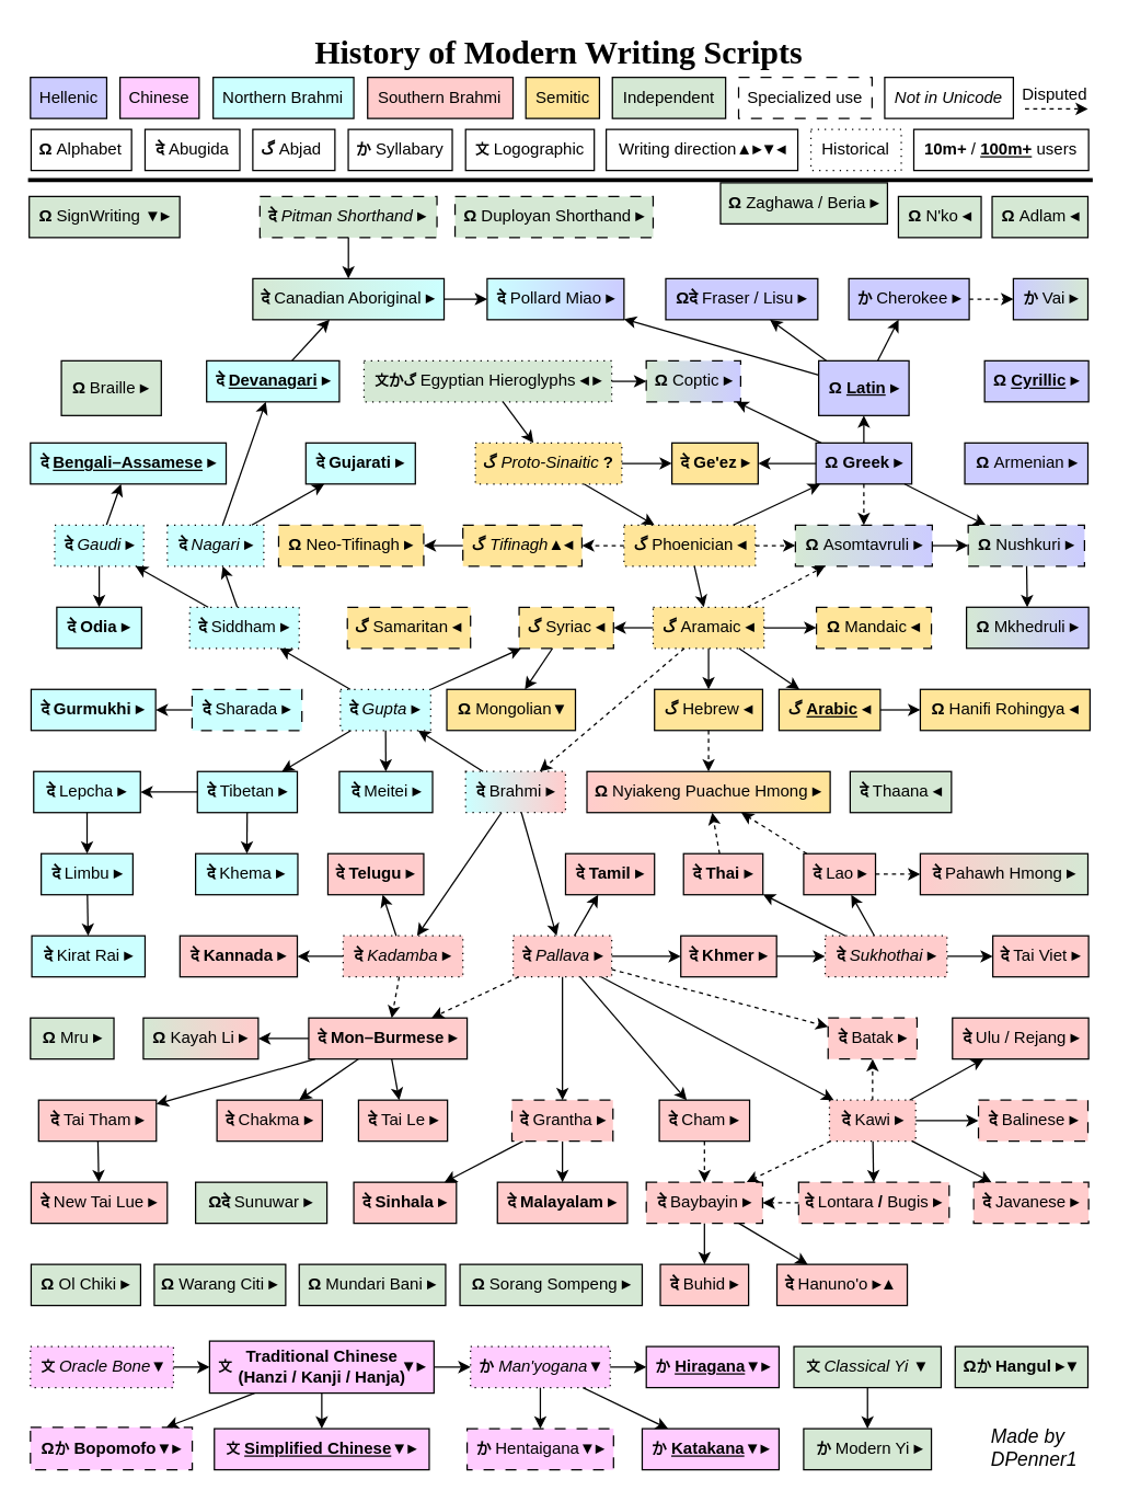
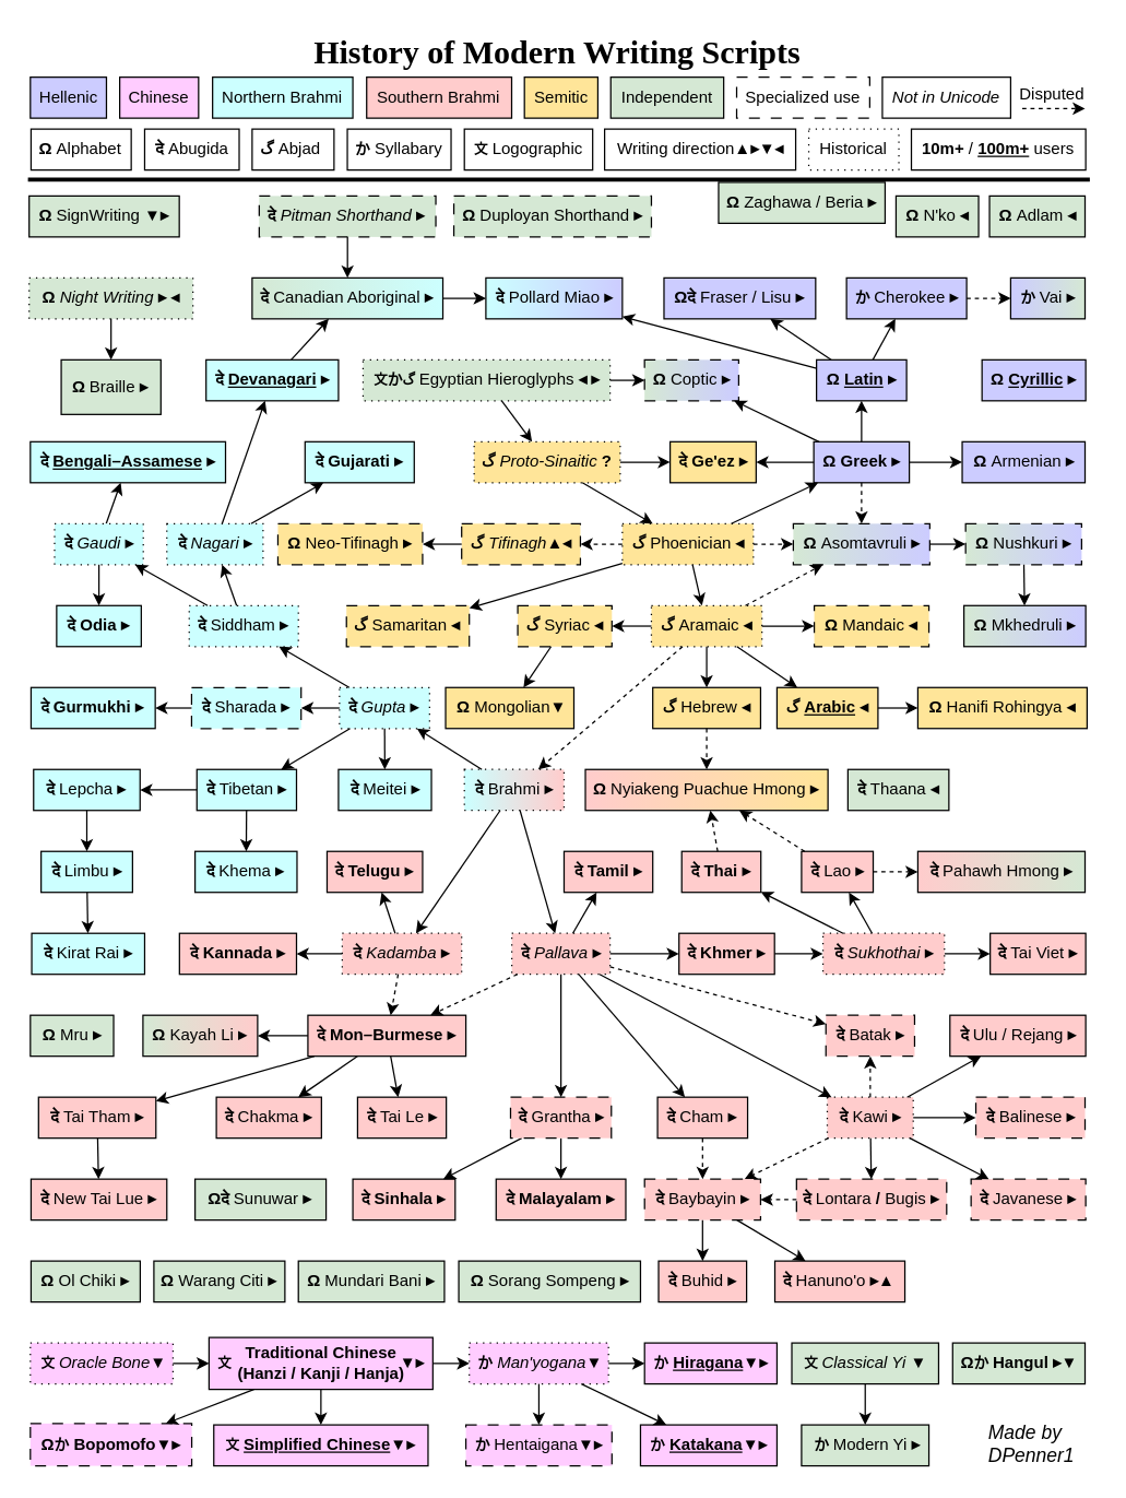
+ <mxCell id="218" value="&lt;b&gt;Ω&lt;/b&gt;&lt;b&gt;&amp;nbsp;&lt;/b&gt;&lt;i&gt;Night&lt;/i&gt; &lt;i&gt;Writing&lt;/i&gt;&amp;nbsp;&lt;b&gt;▸&amp;nbsp;&lt;/b&gt;&lt;b&gt;◂&lt;/b&gt;" style="whiteSpace=wrap;html=1;dashed=1;dashPattern=1 4;fillColor=#D5E8D4;" vertex="1" parent="1"><mxGeometry x="20.87" y="203" width="120" height="30" as="geometry" /></mxCell>
+ <mxCell id="219" value="" style="endArrow=classic;html=1;" edge="1" parent="1" source="218" target="154"><mxGeometry x="352" y="750" width="50" height="50" as="geometry"><mxPoint x="80" y="393" as="sourcePoint" /><mxPoint x="80" y="303" as="targetPoint" /></mxGeometry></mxCell>
- <mxCell id="2" value="&lt;b&gt;Ω&amp;nbsp;&lt;/b&gt;&lt;u&gt;Latin&lt;/u&gt;&amp;nbsp;▸" style="whiteSpace=wrap;html=1;fontStyle=1;fillColor=#CCCCFF;" parent="1" vertex="1"><mxGeometry x="597.75" y="263" width="66" height="40" as="geometry" /></mxCell>
+ <mxCell id="2" value="&lt;b&gt;Ω&amp;nbsp;&lt;/b&gt;&lt;u&gt;Latin&lt;/u&gt;&amp;nbsp;▸" style="whiteSpace=wrap;html=1;fontStyle=1;fillColor=#CCCCFF;" parent="1" vertex="1"><mxGeometry x="597.75" y="263" width="66" height="30" as="geometry" /></mxCell>
- <mxCell id="59" value="" style="endArrow=classic;html=1;" parent="1" source="12" target="212" edge="1"><mxGeometry x="195" y="415" width="50" height="50" as="geometry"><mxPoint x="405.375" y="323" as="sourcePoint" /><mxPoint x="446.625" y="213" as="targetPoint" /></mxGeometry></mxCell>
+ <mxCell id="59" value="" style="endArrow=classic;html=1;" parent="1" source="12" target="56" edge="1"><mxGeometry x="195" y="415" width="50" height="50" as="geometry"><mxPoint x="405.375" y="323" as="sourcePoint" /><mxPoint x="446.625" y="213" as="targetPoint" /></mxGeometry></mxCell>
+ <mxCell id="120" value="" style="endArrow=classic;html=1;" parent="1" source="10" target="119" edge="1"><mxGeometry x="155" y="375" width="50" height="50" as="geometry"><mxPoint x="339.75" y="420.337" as="sourcePoint" /><mxPoint x="837.75" y="483.108" as="targetPoint" /></mxGeometry></mxCell>
- <mxCell id="122" value="" style="endArrow=classic;html=1;" parent="1" source="21" target="49" edge="1"><mxGeometry x="333" y="615" width="50" height="50" as="geometry"><mxPoint x="173.93" y="716.717" as="sourcePoint" /><mxPoint x="124.93" y="708.196" as="targetPoint" /></mxGeometry></mxCell>
+ <mxCell id="122" value="" style="endArrow=classic;html=1;" parent="1" source="21" target="121" edge="1"><mxGeometry x="333" y="615" width="50" height="50" as="geometry"><mxPoint x="173.93" y="716.717" as="sourcePoint" /><mxPoint x="124.93" y="708.196" as="targetPoint" /></mxGeometry></mxCell>
